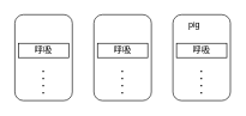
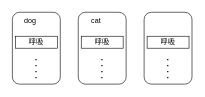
+ <mxCell id="5" value="dog" style="text;html=1;align=center;verticalAlign=middle;whiteSpace=wrap;rounded=0;" vertex="1" parent="1"><mxGeometry x="20" y="20" width="60" height="30" as="geometry" /></mxCell>
+ <mxCell id="6" value="cat" style="text;html=1;align=center;verticalAlign=middle;whiteSpace=wrap;rounded=0;" vertex="1" parent="1"><mxGeometry x="130" y="20" width="60" height="30" as="geometry" /></mxCell>
- <mxCell id="7" value="pig" style="text;html=1;align=center;verticalAlign=middle;whiteSpace=wrap;rounded=0;" vertex="1" parent="1"><mxGeometry x="240" y="20" width="60" height="30" as="geometry" /></mxCell>
